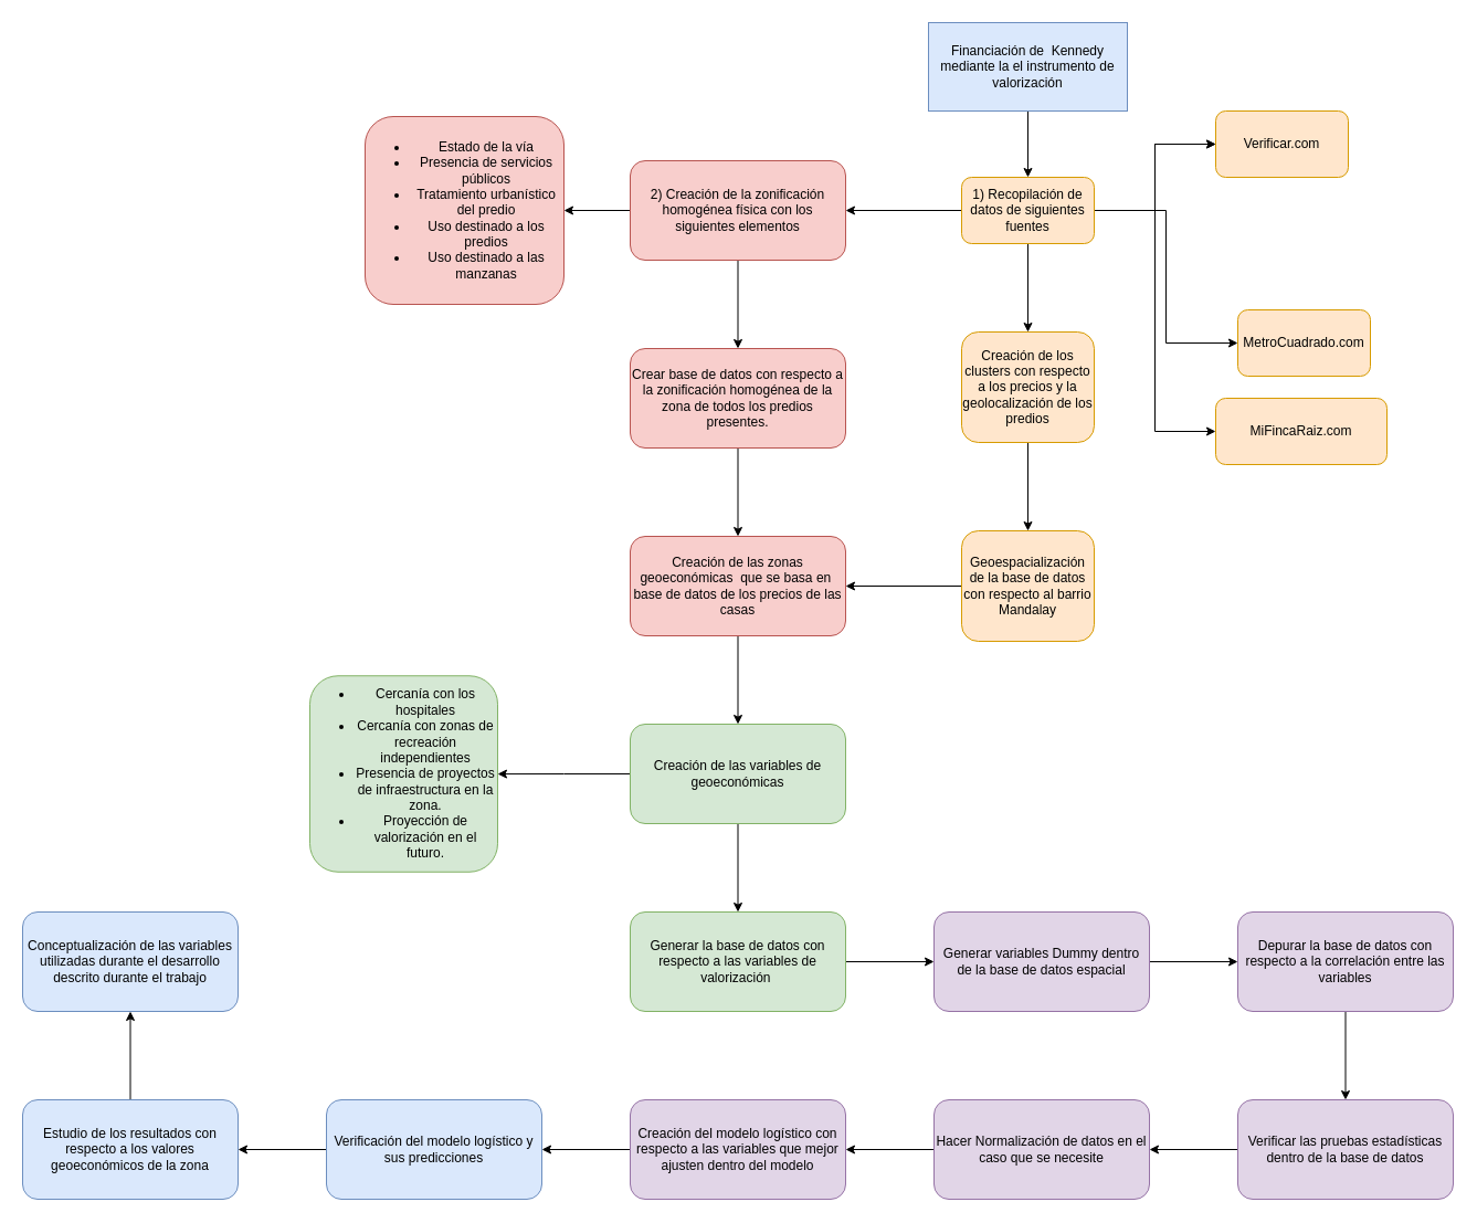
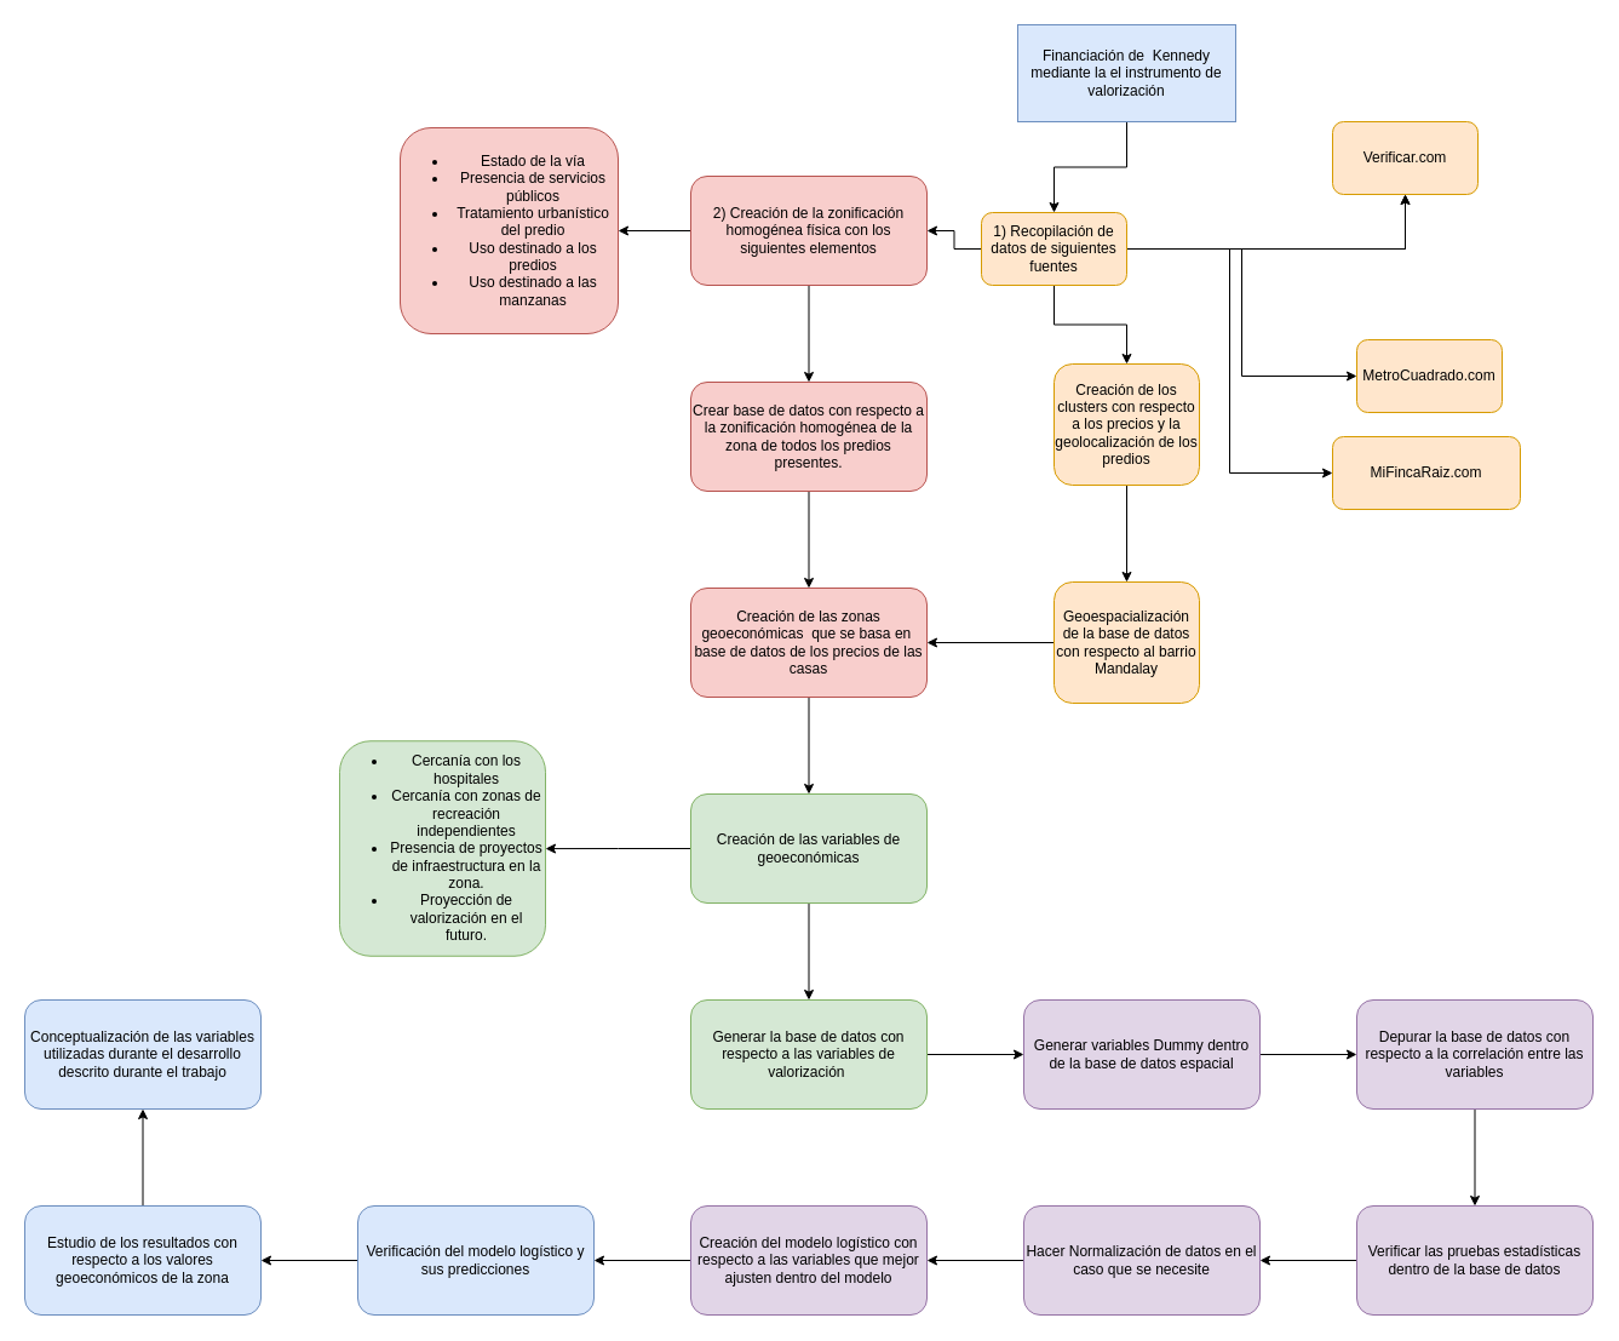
- <mxCell id="10" value="1) Recopilación de datos de siguientes fuentes" style="rounded=1;whiteSpace=wrap;html=1;fillColor=#ffe6cc;strokeColor=#d79b00;" vertex="1" parent="1"><mxGeometry x="870" y="160" width="120" height="60" as="geometry" /></mxCell>
+ <mxCell id="10" value="1) Recopilación de datos de siguientes fuentes" style="rounded=1;whiteSpace=wrap;html=1;fillColor=#ffe6cc;strokeColor=#d79b00;" vertex="1" parent="1"><mxGeometry x="810" y="175" width="120" height="60" as="geometry" /></mxCell>
